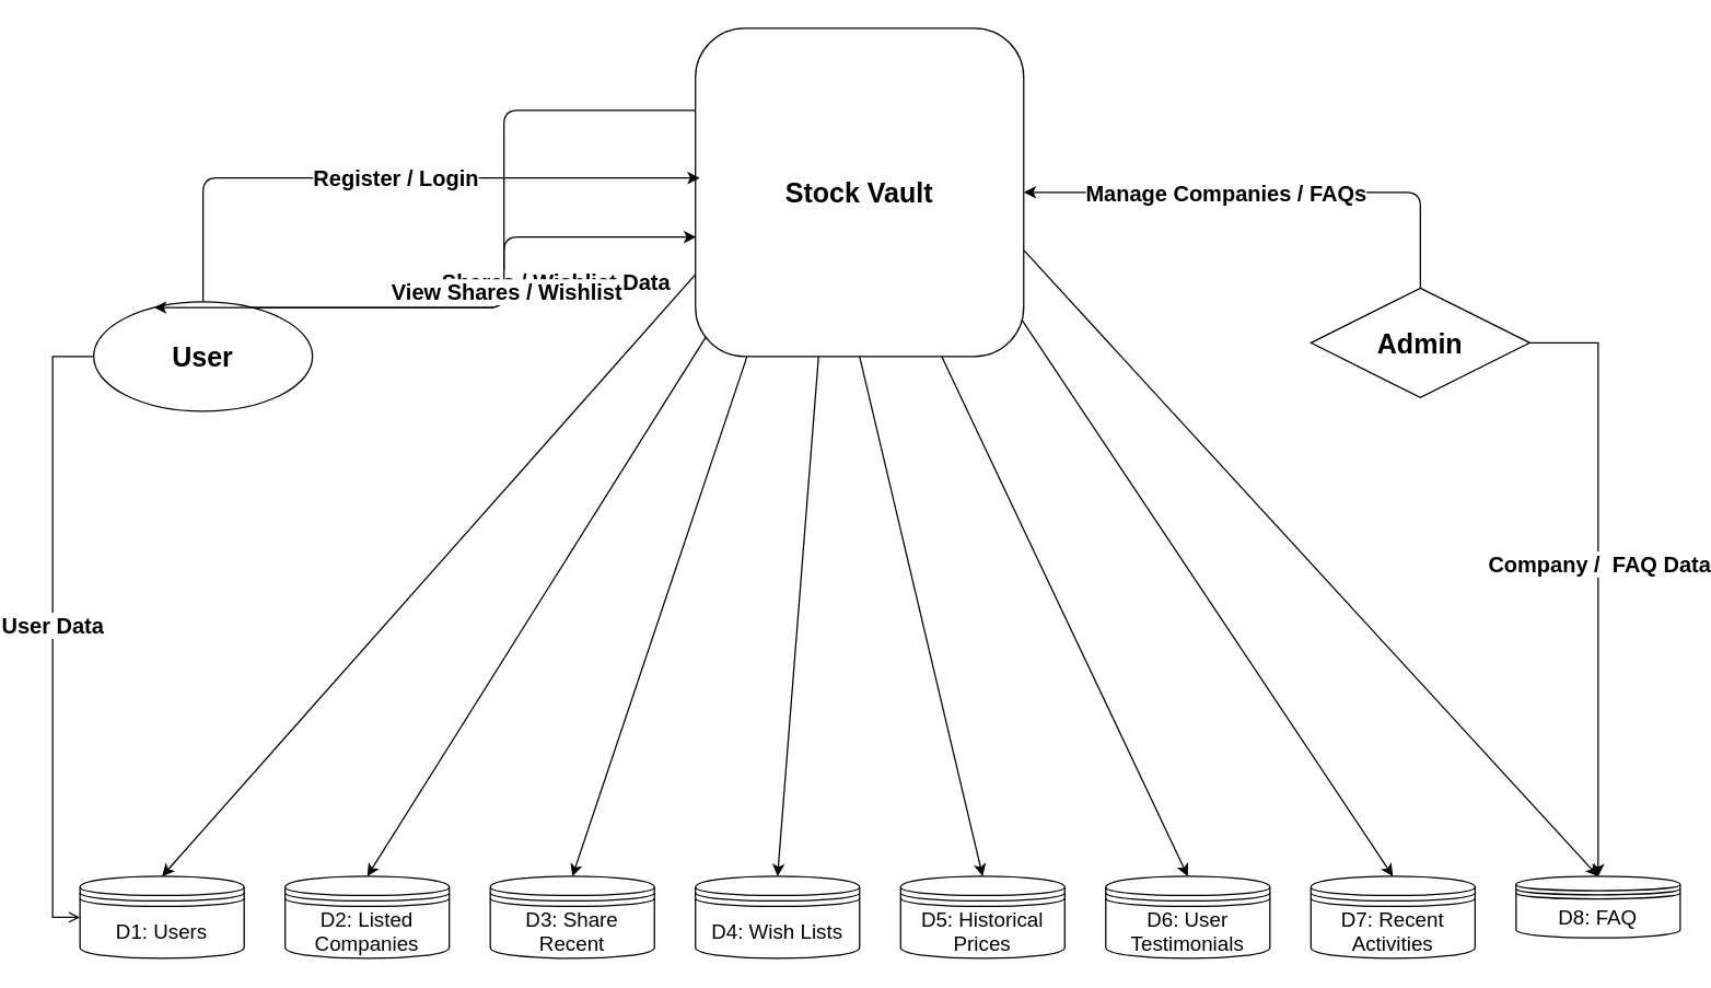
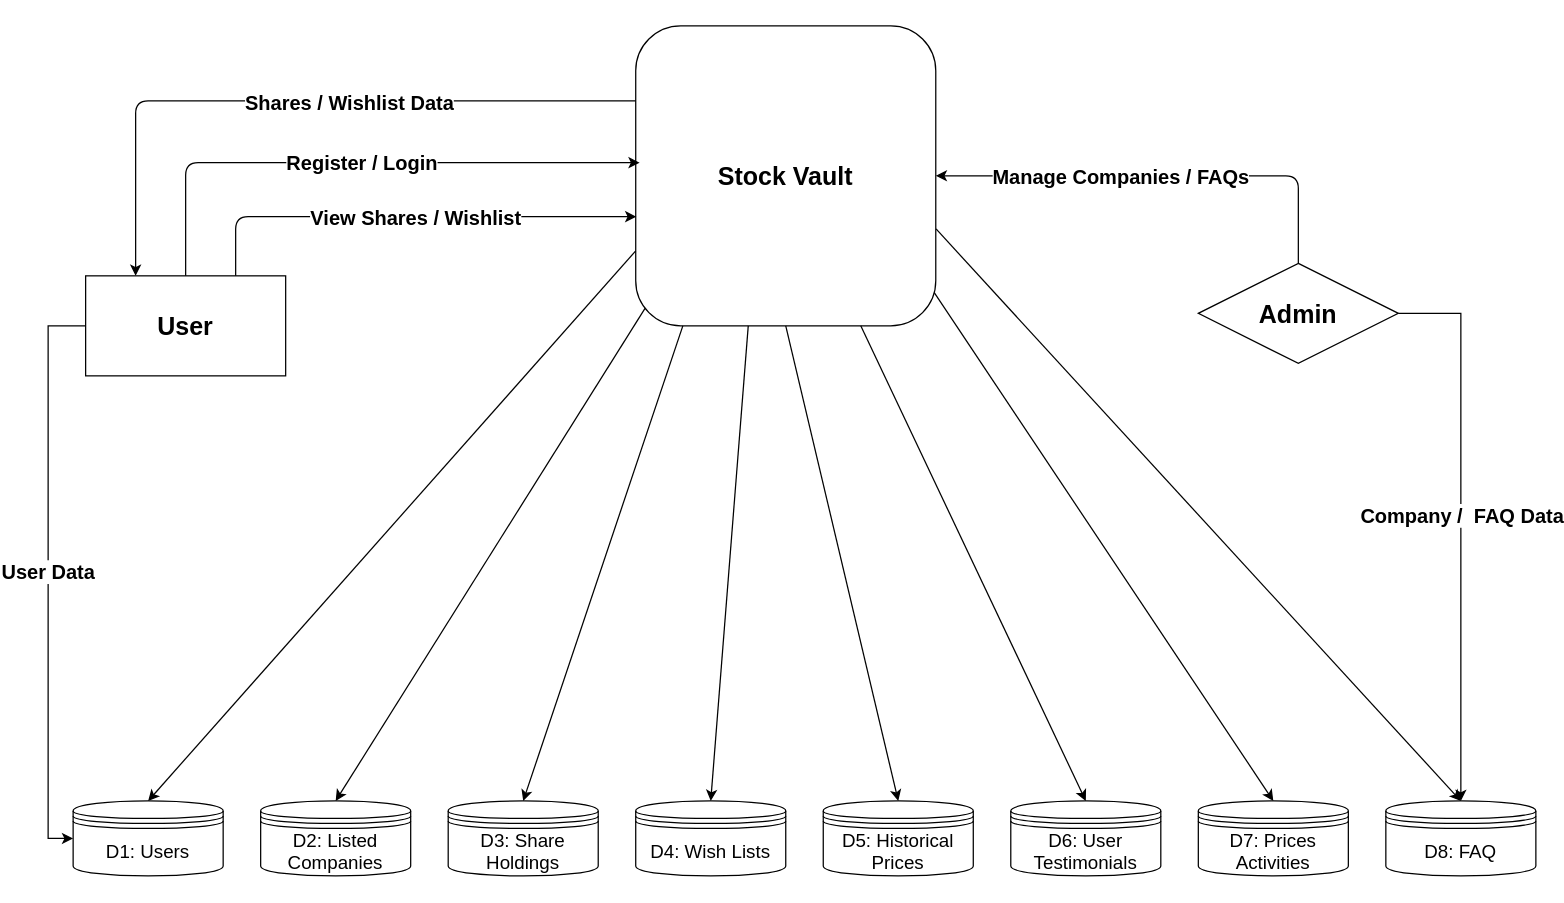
- <mxCell id="4" value="&lt;font style=&quot;font-size: 20px;&quot;&gt;&lt;b&gt;User&lt;/b&gt;&lt;/font&gt;" style="ellipse;whiteSpace=wrap;html=1;" parent="1" vertex="1"><mxGeometry x="30" y="220" width="160" height="80" as="geometry" /></mxCell>
+ <mxCell id="4" value="&lt;font style=&quot;font-size: 20px;&quot;&gt;&lt;b&gt;User&lt;/b&gt;&lt;/font&gt;" style="rounded=0;whiteSpace=wrap;html=1;" parent="1" vertex="1"><mxGeometry x="30" y="220" width="160" height="80" as="geometry" /></mxCell>
- <mxCell id="20" value="&lt;font style=&quot;font-size: 15px;&quot;&gt;D8: FAQ&lt;/font&gt;" style="shape=datastore;whiteSpace=wrap;html=1;" parent="1" vertex="1"><mxGeometry x="1070" y="640" width="120" height="45" as="geometry" /></mxCell>
+ <mxCell id="20" value="&lt;font style=&quot;font-size: 15px;&quot;&gt;D8: FAQ&lt;/font&gt;" style="shape=datastore;whiteSpace=wrap;html=1;" parent="1" vertex="1"><mxGeometry x="1070" y="640" width="120" height="60" as="geometry" /></mxCell>
- <mxCell id="2" style="edgeStyle=orthogonalEdgeStyle;rounded=0;orthogonalLoop=1;jettySize=auto;html=1;exitX=0;exitY=0.5;exitDx=0;exitDy=0;entryX=0;entryY=0.5;entryDx=0;entryDy=0;endArrow=open;" edge="1" parent="1" source="4" target="13"><mxGeometry relative="1" as="geometry" /></mxCell>
+ <mxCell id="2" style="edgeStyle=orthogonalEdgeStyle;rounded=0;orthogonalLoop=1;jettySize=auto;html=1;exitX=0;exitY=0.5;exitDx=0;exitDy=0;entryX=0;entryY=0.5;entryDx=0;entryDy=0;" edge="1" parent="1" source="4" target="13"><mxGeometry relative="1" as="geometry" /></mxCell>
- <mxCell id="15" value="&lt;font style=&quot;font-size: 15px;&quot;&gt;D3: Share Recent&lt;/font&gt;" style="shape=datastore;whiteSpace=wrap;html=1;" parent="1" vertex="1"><mxGeometry x="320" y="640" width="120" height="60" as="geometry" /></mxCell>
+ <mxCell id="15" value="&lt;font style=&quot;font-size: 15px;&quot;&gt;D3: Share Holdings&lt;/font&gt;" style="shape=datastore;whiteSpace=wrap;html=1;" parent="1" vertex="1"><mxGeometry x="320" y="640" width="120" height="60" as="geometry" /></mxCell>
- <mxCell id="19" value="&lt;font style=&quot;font-size: 15px;&quot;&gt;D7: Recent Activities&lt;/font&gt;" style="shape=datastore;whiteSpace=wrap;html=1;" parent="1" vertex="1"><mxGeometry x="920" y="640" width="120" height="60" as="geometry" /></mxCell>
+ <mxCell id="19" value="&lt;font style=&quot;font-size: 15px;&quot;&gt;D7: Prices Activities&lt;/font&gt;" style="shape=datastore;whiteSpace=wrap;html=1;" parent="1" vertex="1"><mxGeometry x="920" y="640" width="120" height="60" as="geometry" /></mxCell>
